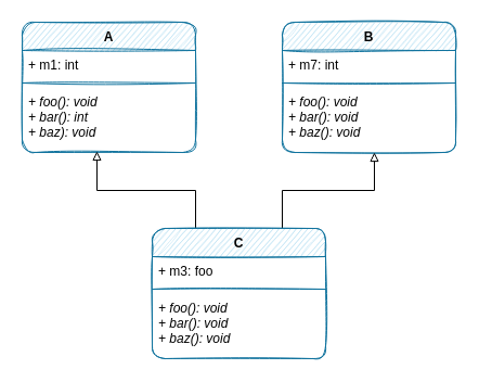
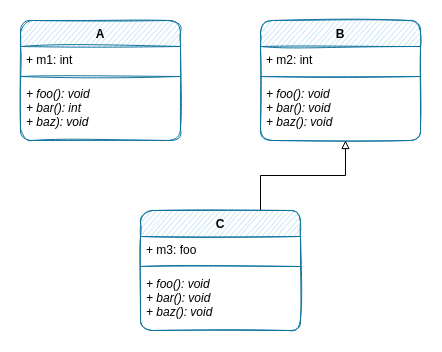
- <mxCell id="7" value="+ m7: int" style="text;strokeColor=none;fillColor=none;align=left;verticalAlign=top;spacingLeft=4;spacingRight=4;overflow=hidden;rotatable=0;points=[[0,0.5],[1,0.5]];portConstraint=eastwest;sketch=1;" parent="6" vertex="1"><mxGeometry y="26" width="160" height="26" as="geometry" /></mxCell>
+ <mxCell id="7" value="+ m2: int" style="text;strokeColor=none;fillColor=none;align=left;verticalAlign=top;spacingLeft=4;spacingRight=4;overflow=hidden;rotatable=0;points=[[0,0.5],[1,0.5]];portConstraint=eastwest;sketch=1;" parent="6" vertex="1"><mxGeometry y="26" width="160" height="26" as="geometry" /></mxCell>
- <mxCell id="10" style="edgeStyle=orthogonalEdgeStyle;rounded=0;orthogonalLoop=1;jettySize=auto;html=1;exitX=0.25;exitY=0;exitDx=0;exitDy=0;entryX=0.431;entryY=0.983;entryDx=0;entryDy=0;entryPerimeter=0;endArrow=block;endFill=0;" parent="1" source="12" target="5" edge="1"><mxGeometry relative="1" as="geometry" /></mxCell>
